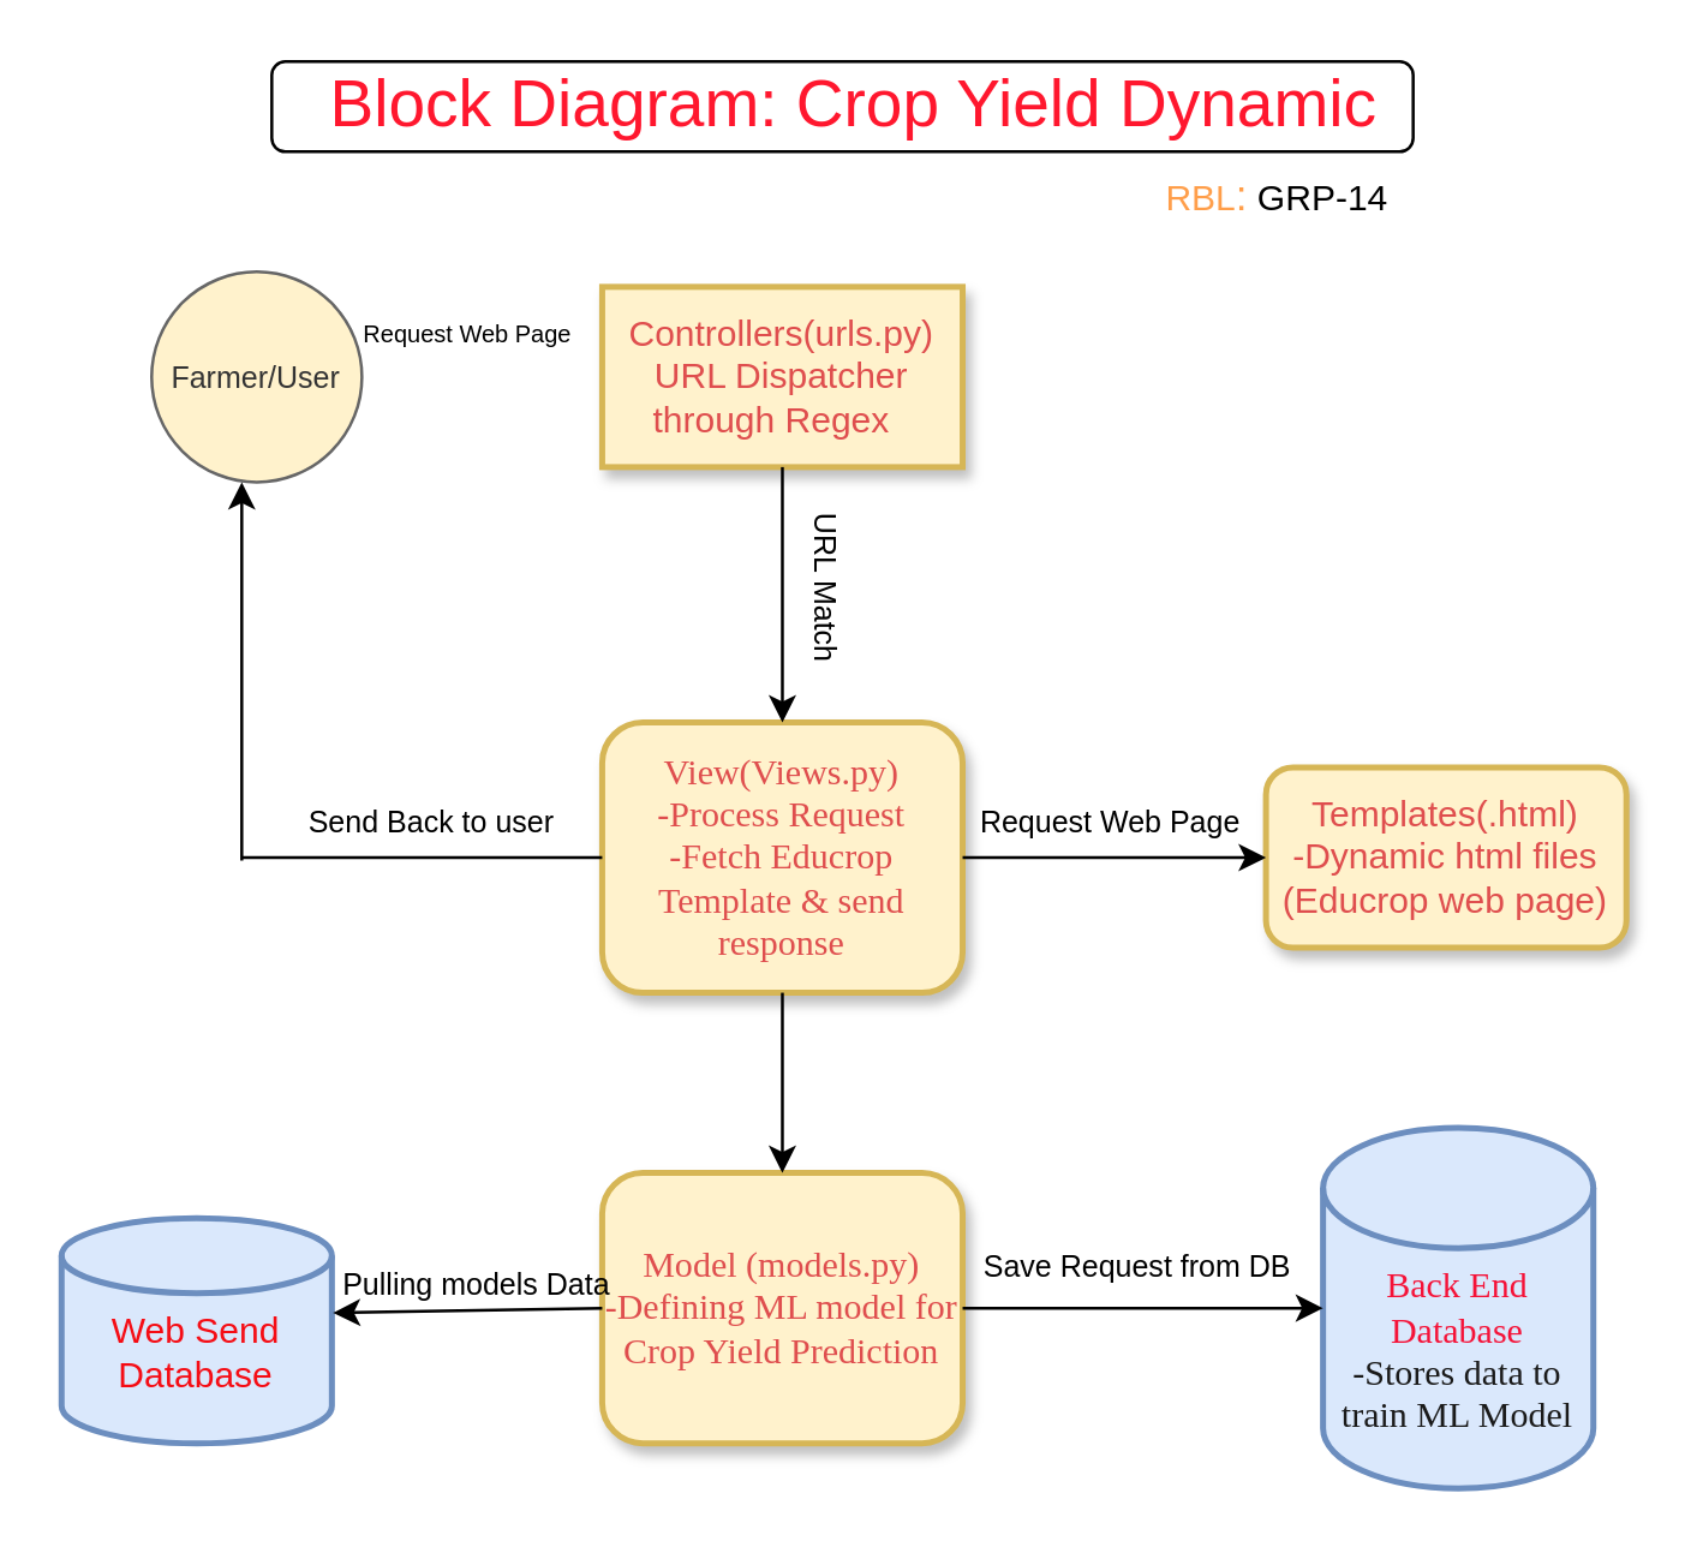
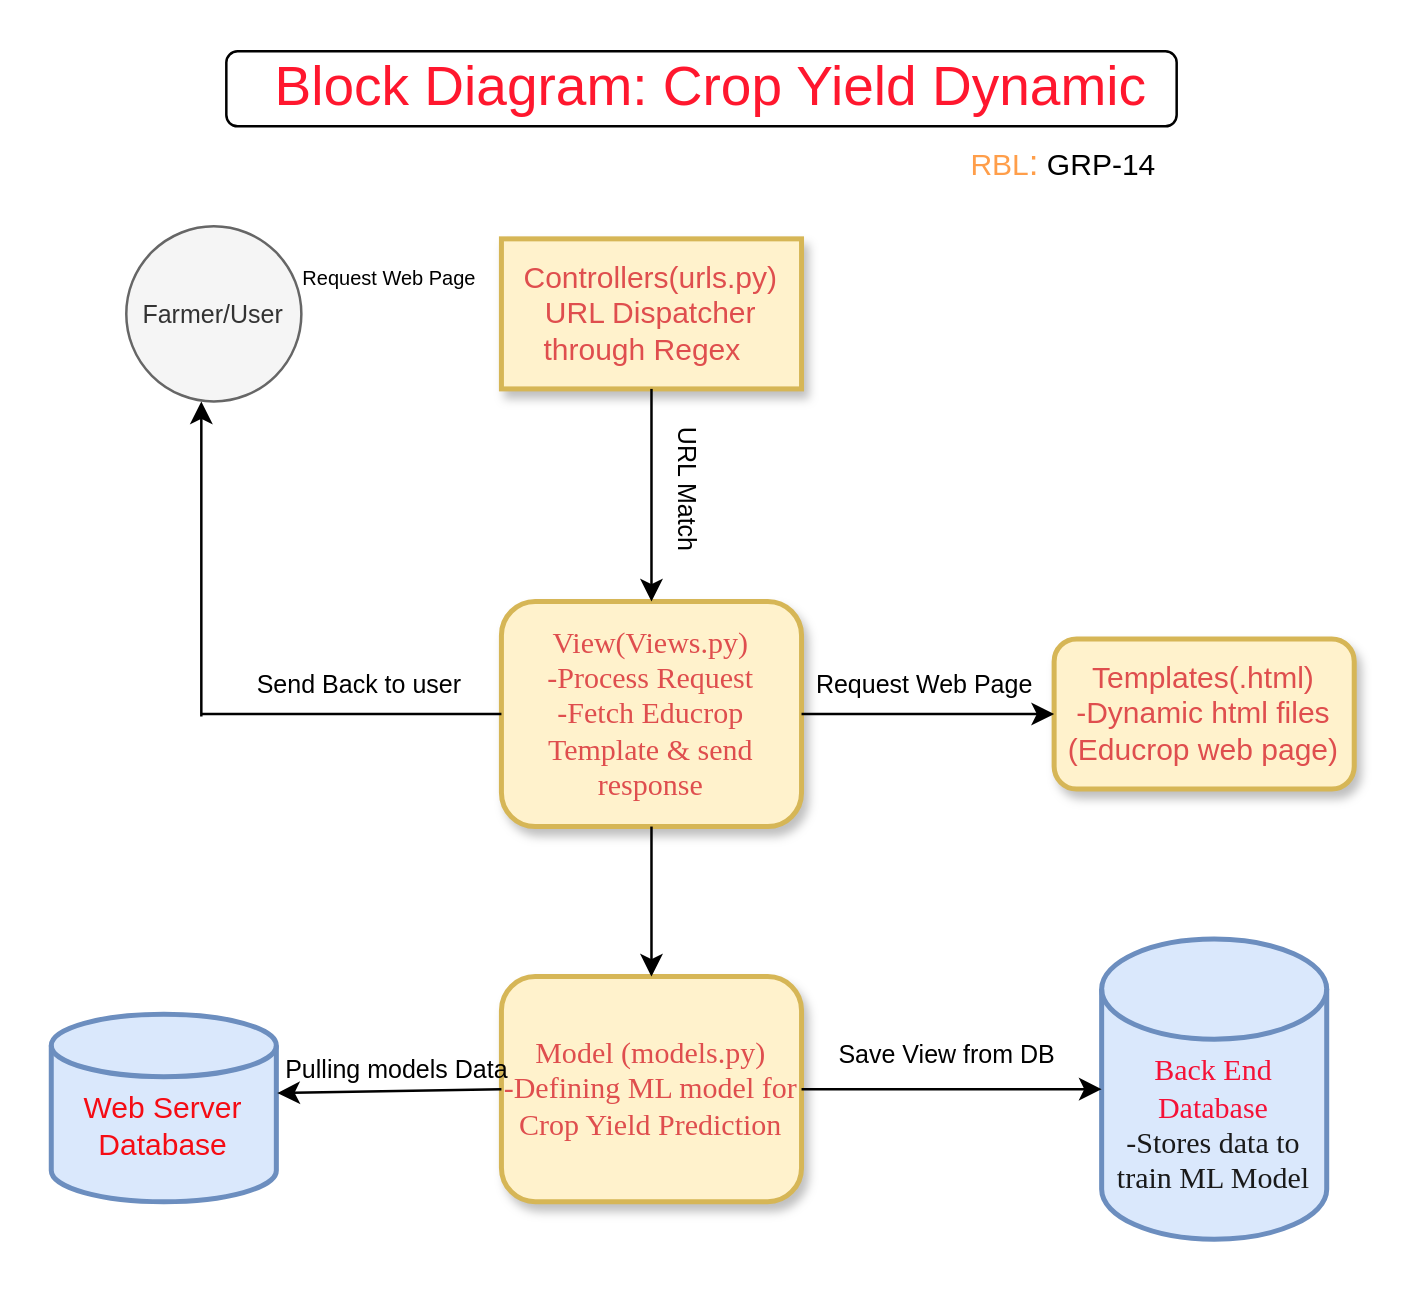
- <mxCell id="3" value="&lt;font style=&quot;font-size: 10px;&quot;&gt;Farmer/User&lt;/font&gt;" style="ellipse;whiteSpace=wrap;html=1;aspect=fixed;fillColor=#fff2cc;fontColor=#333333;strokeColor=#666666;" vertex="1" parent="1"><mxGeometry x="50" y="90" width="70" height="70" as="geometry" /></mxCell>
+ <mxCell id="3" value="&lt;font style=&quot;font-size: 10px;&quot;&gt;Farmer/User&lt;/font&gt;" style="ellipse;whiteSpace=wrap;html=1;aspect=fixed;fillColor=#f5f5f5;fontColor=#333333;strokeColor=#666666;" vertex="1" parent="1"><mxGeometry x="50" y="90" width="70" height="70" as="geometry" /></mxCell>
- <mxCell id="19" value="&lt;span style=&quot;font-size: 10px;&quot;&gt;Save Request from DB&lt;/span&gt;" style="text;html=1;align=center;verticalAlign=middle;resizable=0;points=[];autosize=1;strokeColor=none;fillColor=none;" vertex="1" parent="1"><mxGeometry x="313" y="406" width="130" height="30" as="geometry" /></mxCell>
+ <mxCell id="19" value="&lt;span style=&quot;font-size: 10px;&quot;&gt;Save View from DB&lt;/span&gt;" style="text;html=1;align=center;verticalAlign=middle;resizable=0;points=[];autosize=1;strokeColor=none;fillColor=none;" vertex="1" parent="1"><mxGeometry x="313" y="406" width="130" height="30" as="geometry" /></mxCell>
- <mxCell id="12" value="&lt;div&gt;&lt;font color=&quot;#f50c14&quot;&gt;&lt;br&gt;&lt;/font&gt;&lt;/div&gt;&lt;font color=&quot;#f50c14&quot;&gt;Web Send Database&lt;/font&gt;" style="strokeWidth=2;html=1;shape=mxgraph.flowchart.database;whiteSpace=wrap;fillColor=#dae8fc;strokeColor=#6c8ebf;fontColor=#f505e1;labelPosition=center;verticalLabelPosition=middle;align=center;verticalAlign=middle;" vertex="1" parent="1"><mxGeometry x="20" y="405" width="90" height="75" as="geometry" /></mxCell>
+ <mxCell id="12" value="&lt;div&gt;&lt;font color=&quot;#f50c14&quot;&gt;&lt;br&gt;&lt;/font&gt;&lt;/div&gt;&lt;font color=&quot;#f50c14&quot;&gt;Web Server Database&lt;/font&gt;" style="strokeWidth=2;html=1;shape=mxgraph.flowchart.database;whiteSpace=wrap;fillColor=#dae8fc;strokeColor=#6c8ebf;fontColor=#f505e1;labelPosition=center;verticalLabelPosition=middle;align=center;verticalAlign=middle;" vertex="1" parent="1"><mxGeometry x="20" y="405" width="90" height="75" as="geometry" /></mxCell>
